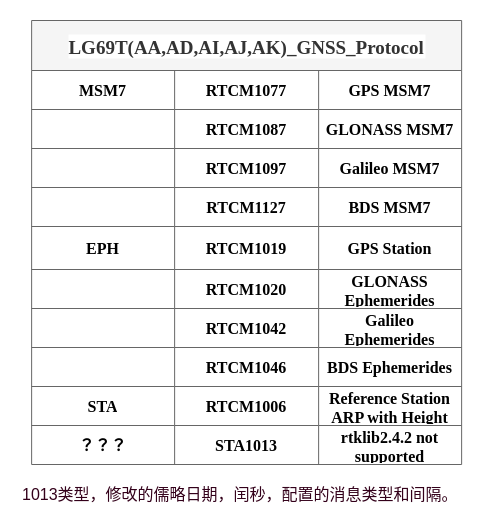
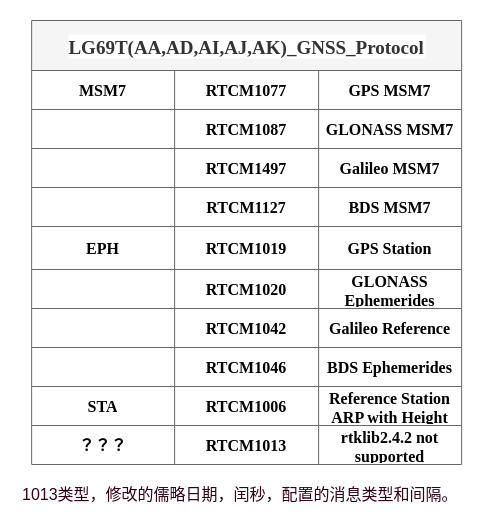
- <mxCell id="13" value="&lt;font face=&quot;Times New Roman&quot;&gt;RTCM1097&lt;/font&gt;" style="shape=partialRectangle;html=1;whiteSpace=wrap;connectable=0;fillColor=none;top=0;left=0;bottom=0;right=0;overflow=hidden;fontSize=16;fontStyle=1" parent="11" vertex="1"><mxGeometry x="143" width="144" height="39" as="geometry"><mxRectangle width="144" height="39" as="alternateBounds" /></mxGeometry></mxCell>
+ <mxCell id="13" value="&lt;font face=&quot;Times New Roman&quot;&gt;RTCM1497&lt;/font&gt;" style="shape=partialRectangle;html=1;whiteSpace=wrap;connectable=0;fillColor=none;top=0;left=0;bottom=0;right=0;overflow=hidden;fontSize=16;fontStyle=1" parent="11" vertex="1"><mxGeometry x="143" width="144" height="39" as="geometry"><mxRectangle width="144" height="39" as="alternateBounds" /></mxGeometry></mxCell>
- <mxCell id="30" value="&lt;font face=&quot;Times New Roman&quot;&gt;Galileo Ephemerides&lt;/font&gt;" style="shape=partialRectangle;html=1;whiteSpace=wrap;connectable=0;fillColor=none;top=0;left=0;bottom=0;right=0;overflow=hidden;fontSize=16;fontStyle=1" parent="27" vertex="1"><mxGeometry x="287" width="143" height="39" as="geometry"><mxRectangle width="143" height="39" as="alternateBounds" /></mxGeometry></mxCell>
+ <mxCell id="30" value="&lt;font face=&quot;Times New Roman&quot;&gt;Galileo Reference&lt;/font&gt;" style="shape=partialRectangle;html=1;whiteSpace=wrap;connectable=0;fillColor=none;top=0;left=0;bottom=0;right=0;overflow=hidden;fontSize=16;fontStyle=1" parent="27" vertex="1"><mxGeometry x="287" width="143" height="39" as="geometry"><mxRectangle width="143" height="39" as="alternateBounds" /></mxGeometry></mxCell>
- <mxCell id="41" value="&lt;span style=&quot;font-family: &amp;#34;times new roman&amp;#34;&quot;&gt;STA1013&lt;/span&gt;" style="shape=partialRectangle;html=1;whiteSpace=wrap;connectable=0;fillColor=none;top=0;left=0;bottom=0;right=0;overflow=hidden;fontSize=16;fontStyle=1" parent="39" vertex="1"><mxGeometry x="143" width="144" height="39" as="geometry"><mxRectangle width="144" height="39" as="alternateBounds" /></mxGeometry></mxCell>
+ <mxCell id="41" value="&lt;span style=&quot;font-family: &amp;#34;times new roman&amp;#34;&quot;&gt;RTCM1013&lt;/span&gt;" style="shape=partialRectangle;html=1;whiteSpace=wrap;connectable=0;fillColor=none;top=0;left=0;bottom=0;right=0;overflow=hidden;fontSize=16;fontStyle=1" parent="39" vertex="1"><mxGeometry x="143" width="144" height="39" as="geometry"><mxRectangle width="144" height="39" as="alternateBounds" /></mxGeometry></mxCell>
